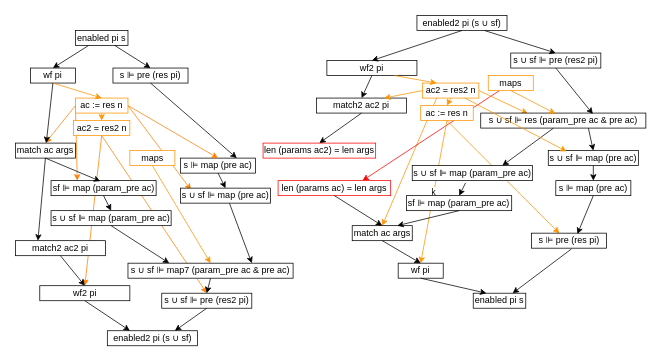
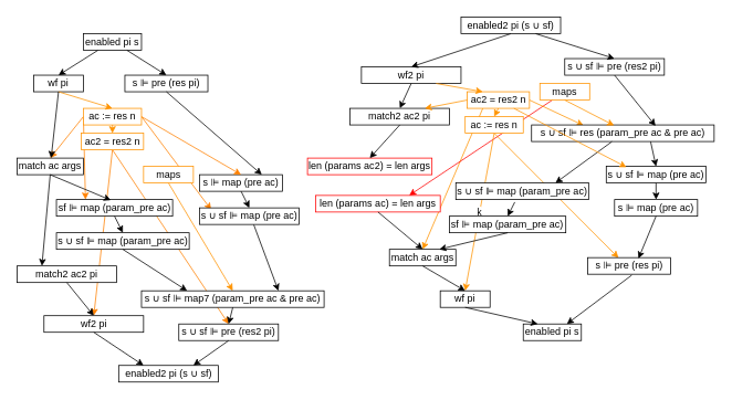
- <mxCell id="79" value="len (params ac2) = len args" style="rounded=0;whiteSpace=wrap;html=1;strokeColor=#FF0000;shadow=0;" parent="1" vertex="1"><mxGeometry x="350" y="190" width="150" height="20" as="geometry" /></mxCell>
+ <mxCell id="79" value="len (params ac2) = len args" style="rounded=0;whiteSpace=wrap;html=1;strokeColor=#FF0000;shadow=0;" parent="1" vertex="1"><mxGeometry x="370" y="190" width="150" height="20" as="geometry" /></mxCell>
- <mxCell id="80" value="len (params ac) = len args" style="rounded=0;whiteSpace=wrap;html=1;strokeColor=#FF0000;" parent="1" vertex="1"><mxGeometry x="370" y="240" width="150" height="20" as="geometry" /></mxCell>
+ <mxCell id="80" value="len (params ac) = len args" style="rounded=0;whiteSpace=wrap;html=1;strokeColor=#FF0000;" parent="1" vertex="1"><mxGeometry x="380" y="235" width="150" height="20" as="geometry" /></mxCell>
